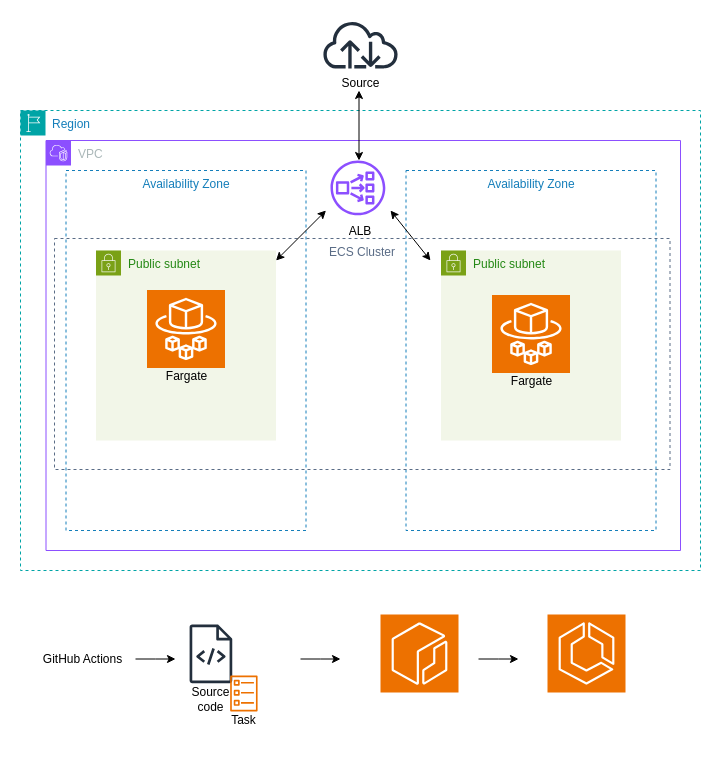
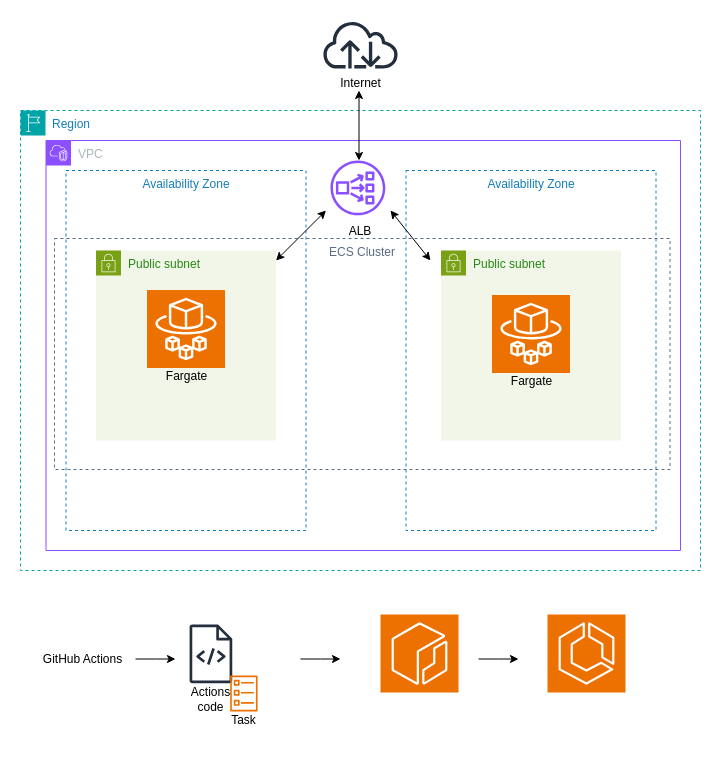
- <mxCell id="25" value="Source" style="text;html=1;align=center;verticalAlign=middle;resizable=0;points=[];autosize=1;strokeColor=none;fillColor=none;" vertex="1" parent="1"><mxGeometry x="330" y="68" width="60" height="30" as="geometry" /></mxCell>
+ <mxCell id="25" value="Internet" style="text;html=1;align=center;verticalAlign=middle;resizable=0;points=[];autosize=1;strokeColor=none;fillColor=none;" vertex="1" parent="1"><mxGeometry x="330" y="68" width="60" height="30" as="geometry" /></mxCell>
- <mxCell id="28" value="Source&lt;div&gt;code&lt;/div&gt;" style="text;html=1;align=center;verticalAlign=middle;resizable=0;points=[];autosize=1;strokeColor=none;fillColor=none;" vertex="1" parent="26"><mxGeometry y="54.63" width="60" height="40" as="geometry" /></mxCell>
+ <mxCell id="28" value="Actions&lt;div&gt;code&lt;/div&gt;" style="text;html=1;align=center;verticalAlign=middle;resizable=0;points=[];autosize=1;strokeColor=none;fillColor=none;" vertex="1" parent="26"><mxGeometry y="54.63" width="60" height="40" as="geometry" /></mxCell>
